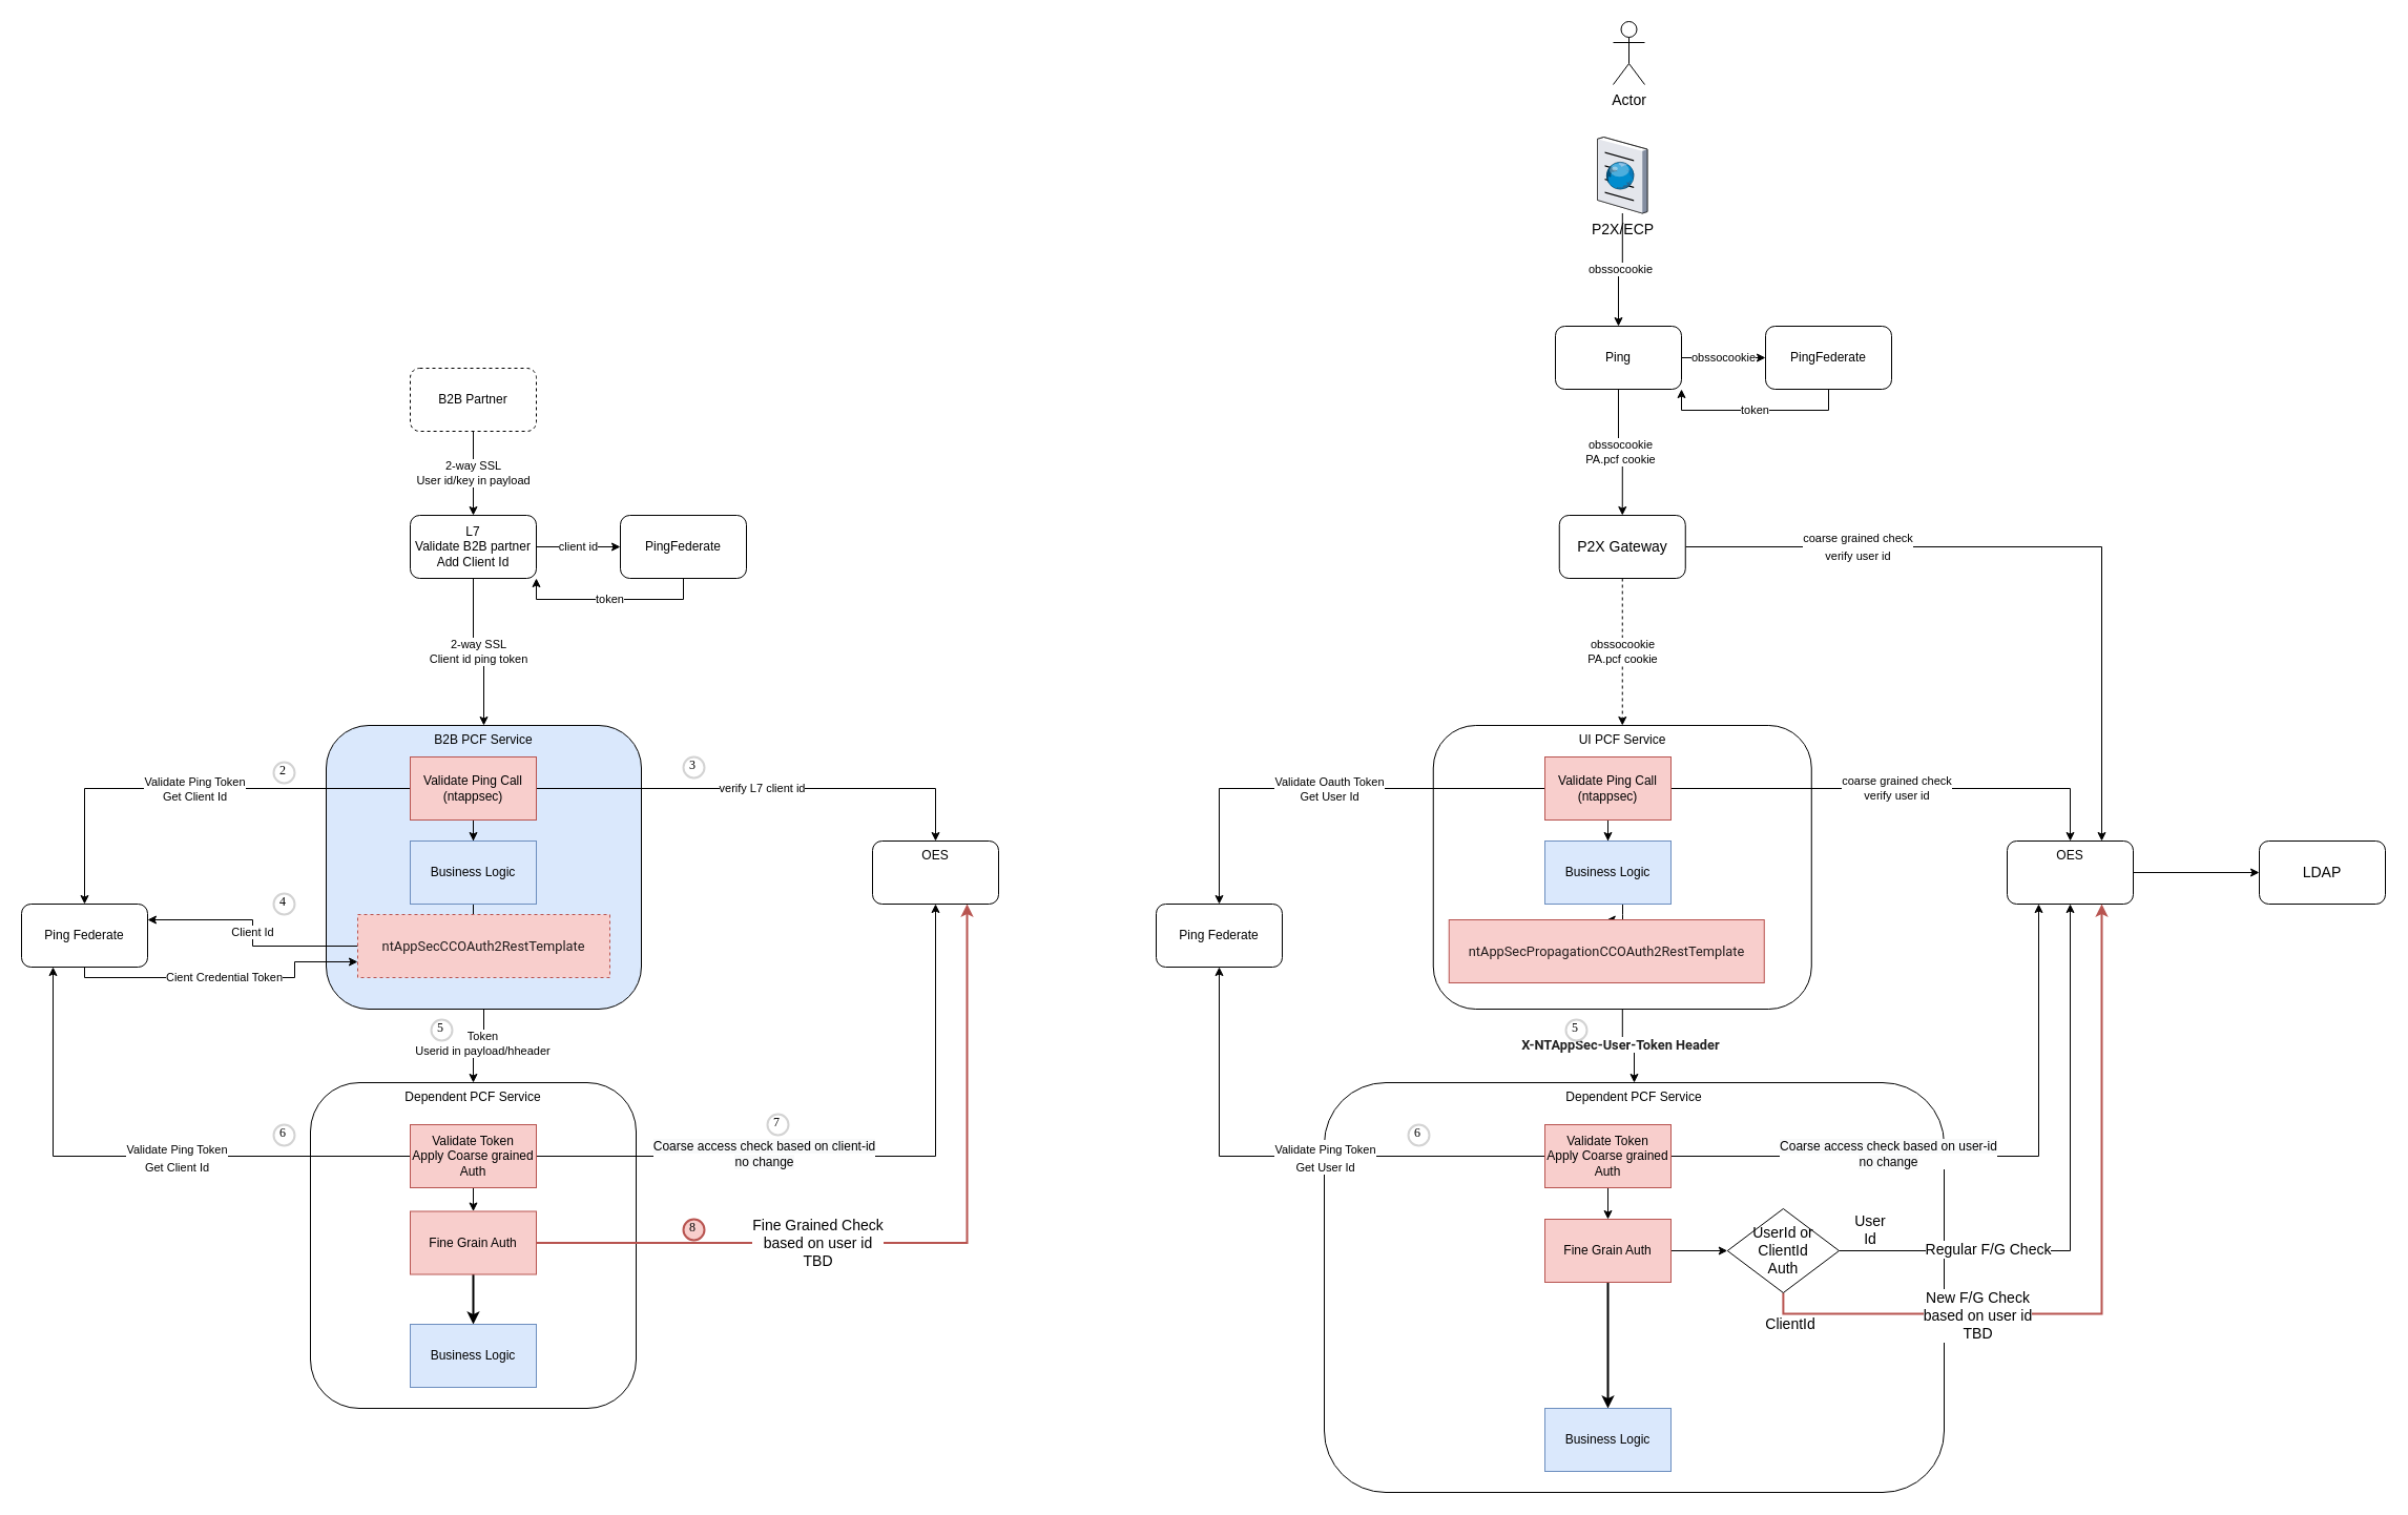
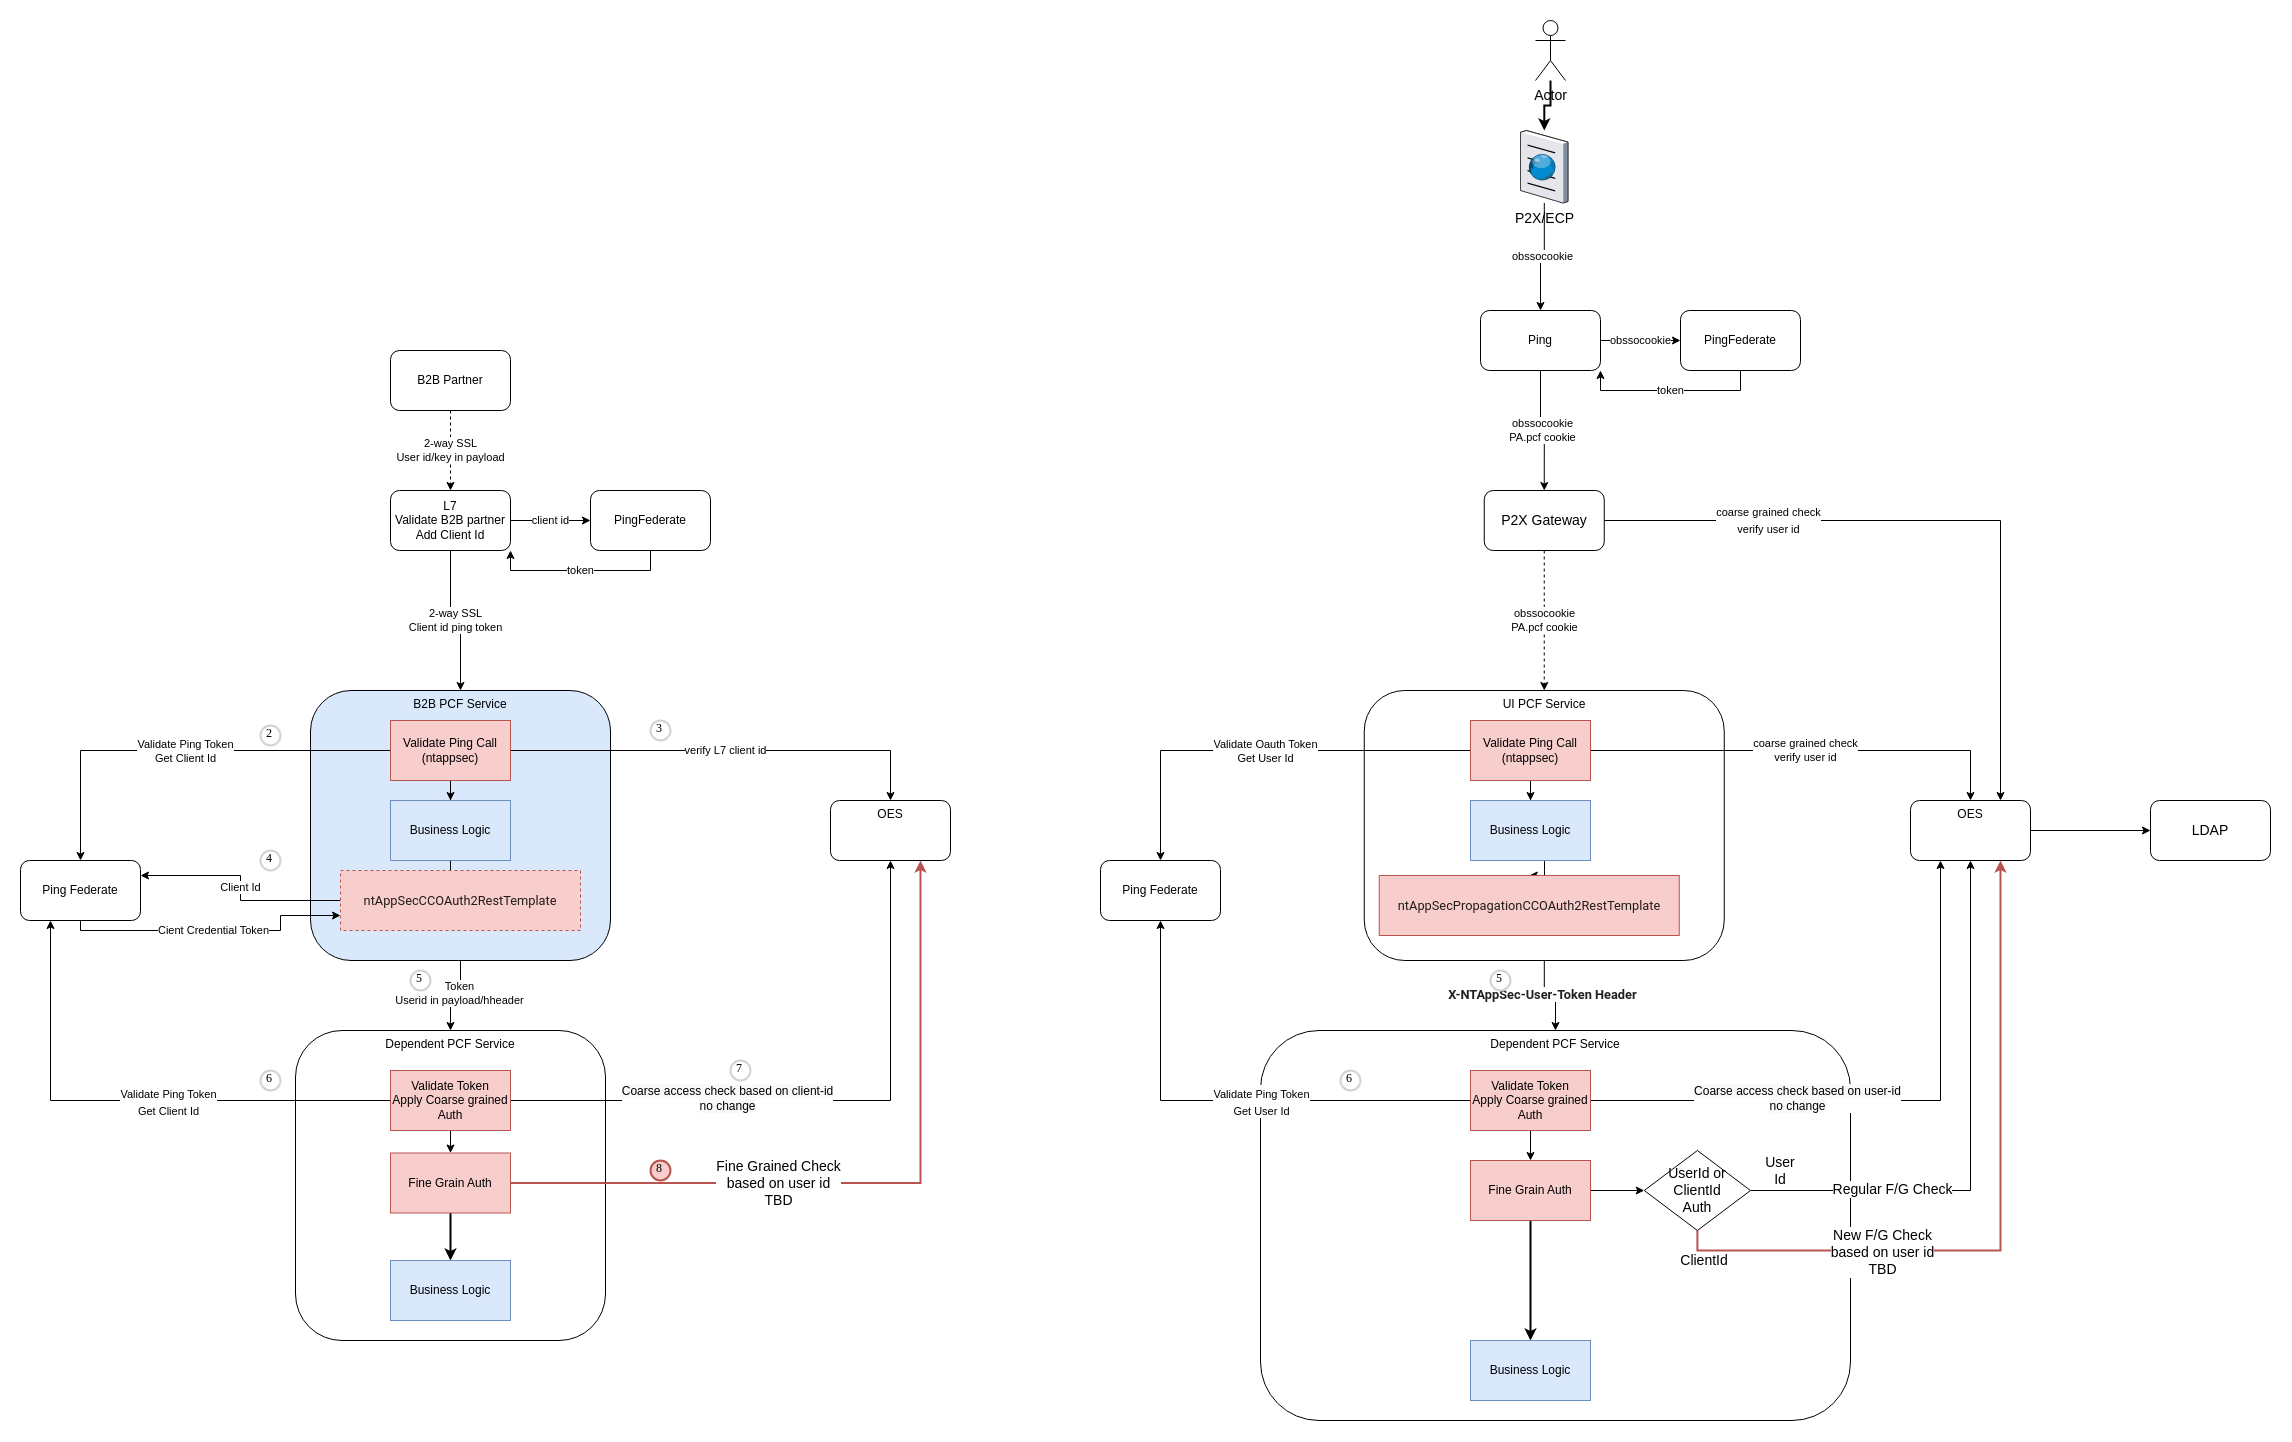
+ <mxCell id="78" style="edgeStyle=orthogonalEdgeStyle;rounded=0;orthogonalLoop=1;jettySize=auto;html=1;strokeWidth=2;fontSize=14;" parent="1" source="79" target="77" edge="1"><mxGeometry relative="1" as="geometry" /></mxCell>
- <mxCell id="8" value="B2B Partner" style="rounded=1;whiteSpace=wrap;html=1;dashed=1;" parent="1" vertex="1"><mxGeometry x="390" y="350" width="120" height="60" as="geometry" /></mxCell>
+ <mxCell id="8" value="B2B Partner" style="rounded=1;whiteSpace=wrap;html=1;" parent="1" vertex="1"><mxGeometry x="390" y="350" width="120" height="60" as="geometry" /></mxCell>
- <mxCell id="7" value="2-way SSL&lt;br&gt;User id/key in payload" style="edgeStyle=orthogonalEdgeStyle;rounded=0;orthogonalLoop=1;jettySize=auto;html=1;" parent="1" source="8" target="6" edge="1"><mxGeometry relative="1" as="geometry" /></mxCell>
+ <mxCell id="7" value="2-way SSL&lt;br&gt;User id/key in payload" style="edgeStyle=orthogonalEdgeStyle;rounded=0;orthogonalLoop=1;jettySize=auto;html=1;dashed=1;" parent="1" source="8" target="6" edge="1"><mxGeometry relative="1" as="geometry" /></mxCell>
